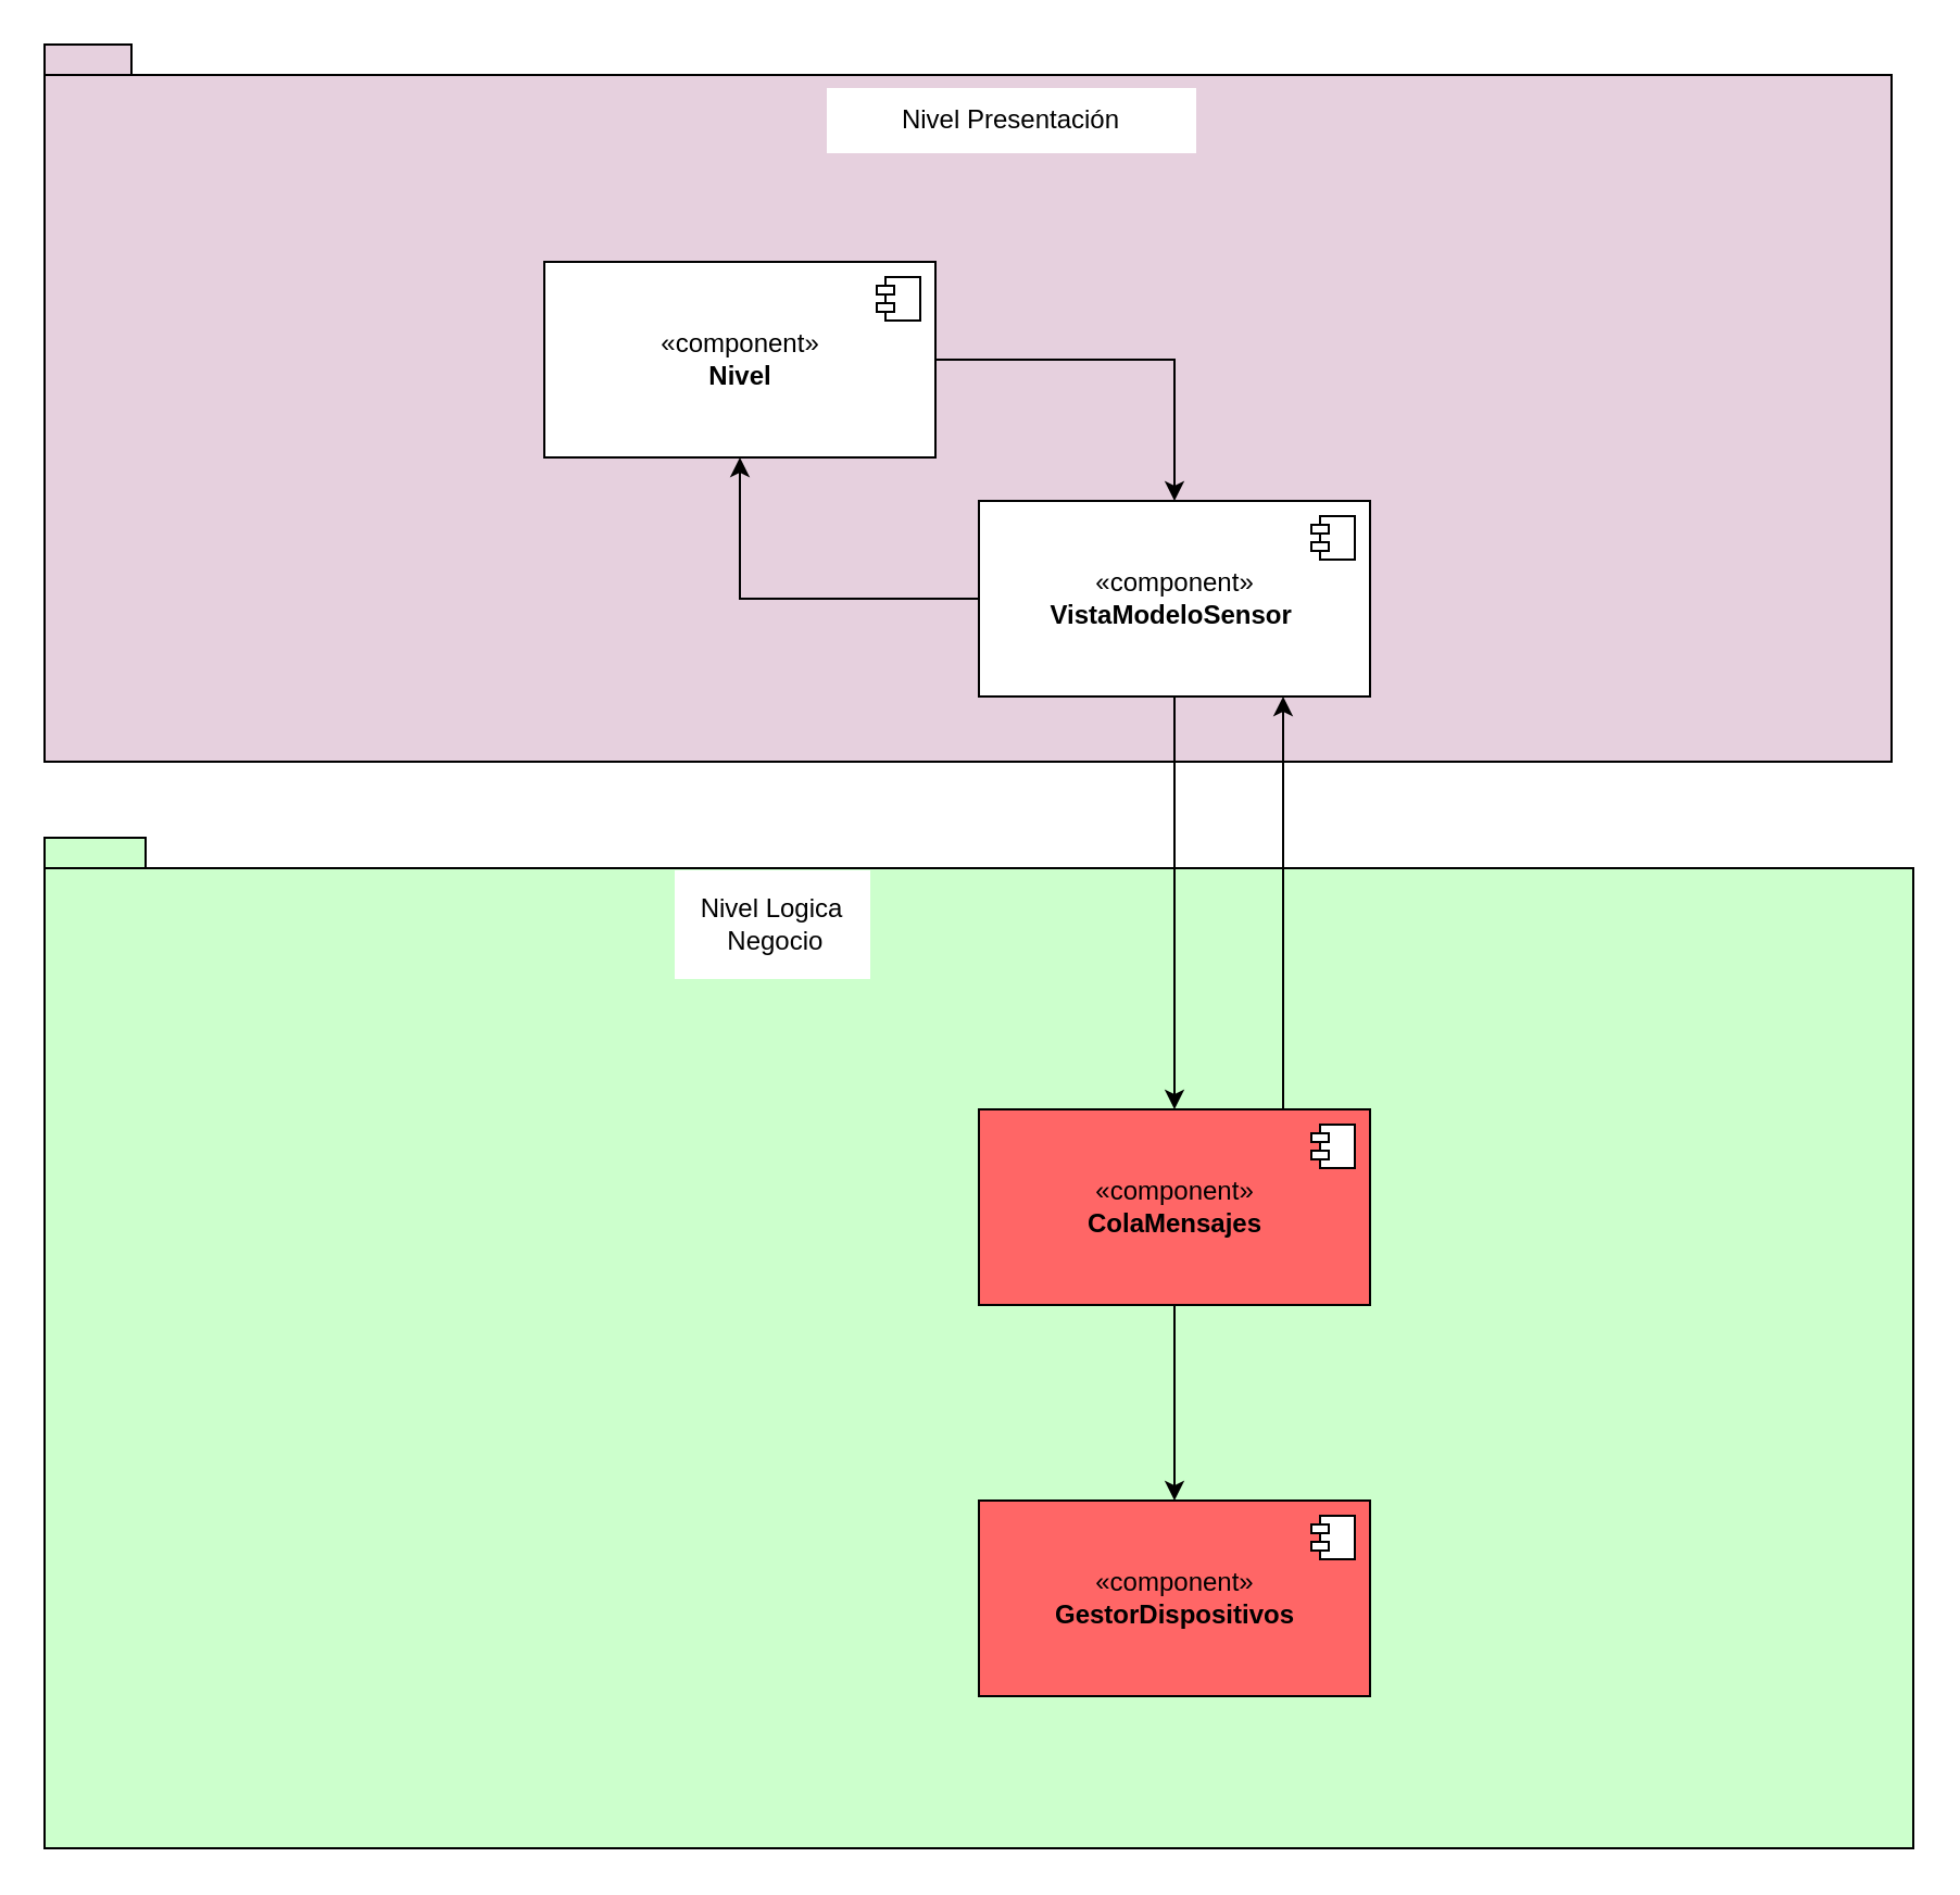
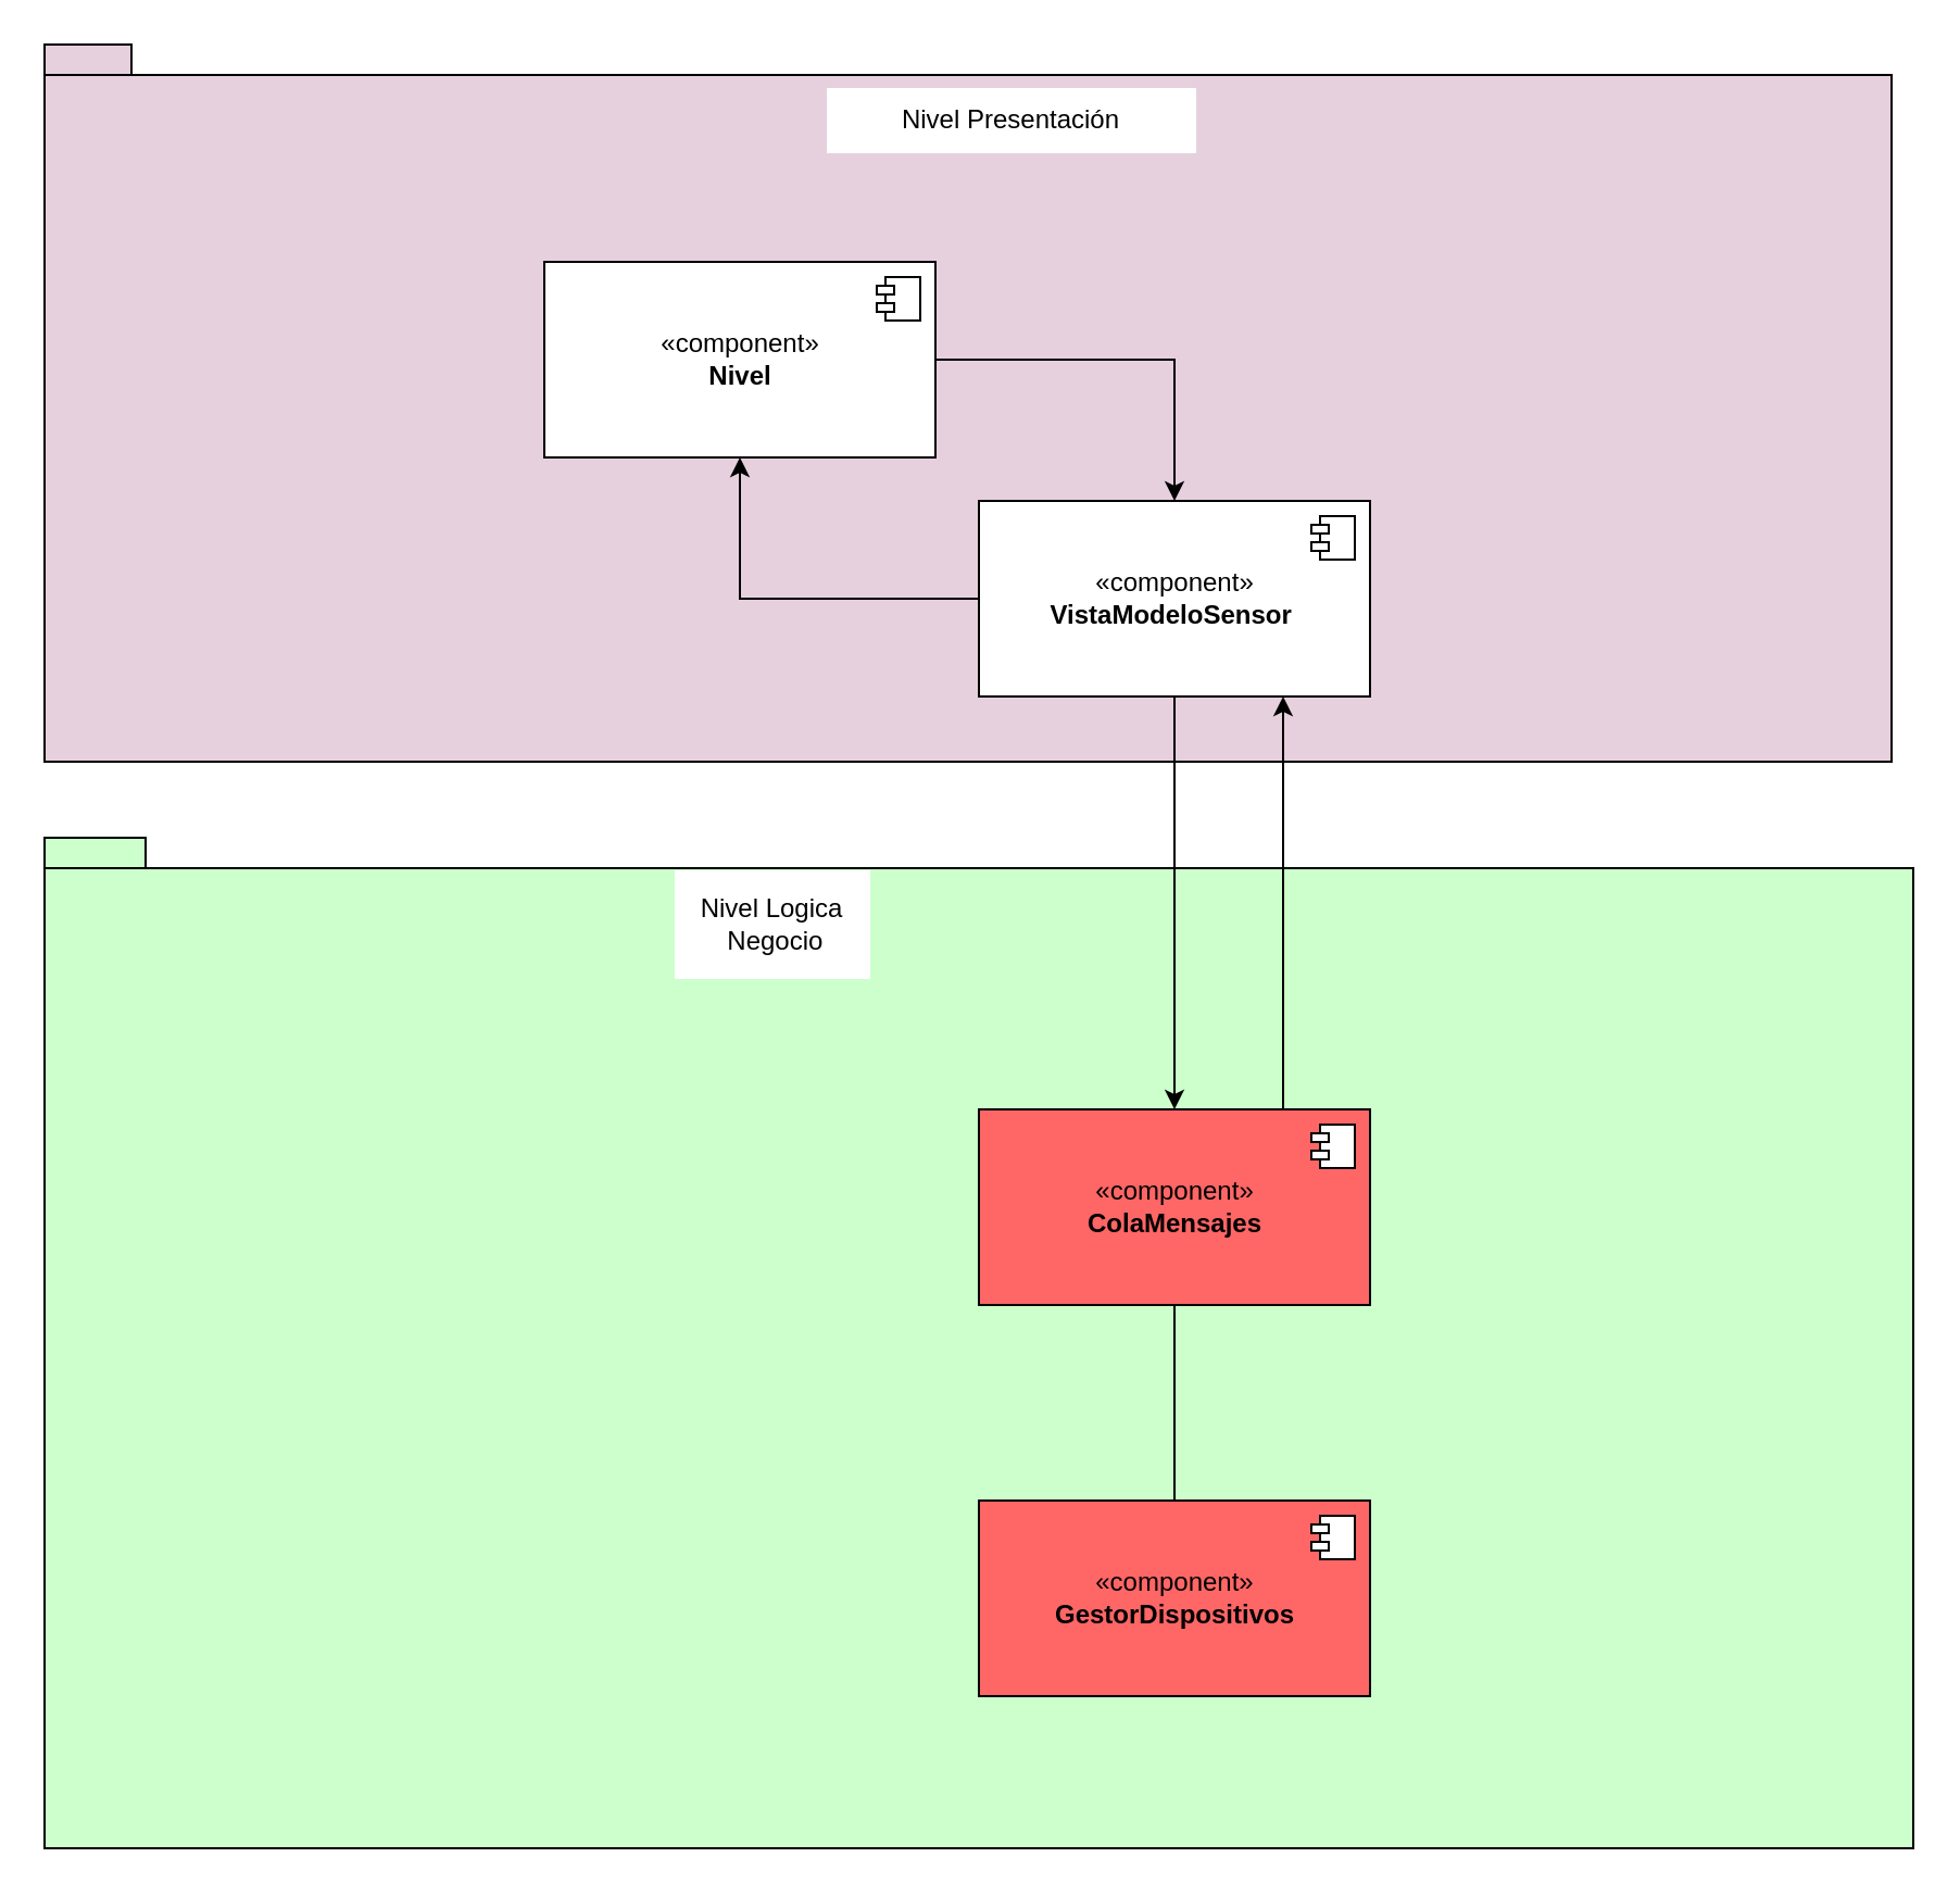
- <mxCell id="9" style="edgeStyle=orthogonalEdgeStyle;rounded=0;orthogonalLoop=1;jettySize=auto;html=1;" parent="1" source="11" target="13" edge="1"><mxGeometry relative="1" as="geometry" /></mxCell>
+ <mxCell id="9" style="edgeStyle=orthogonalEdgeStyle;rounded=0;orthogonalLoop=1;jettySize=auto;html=1;endArrow=none;" parent="1" source="11" target="13" edge="1"><mxGeometry relative="1" as="geometry" /></mxCell>
